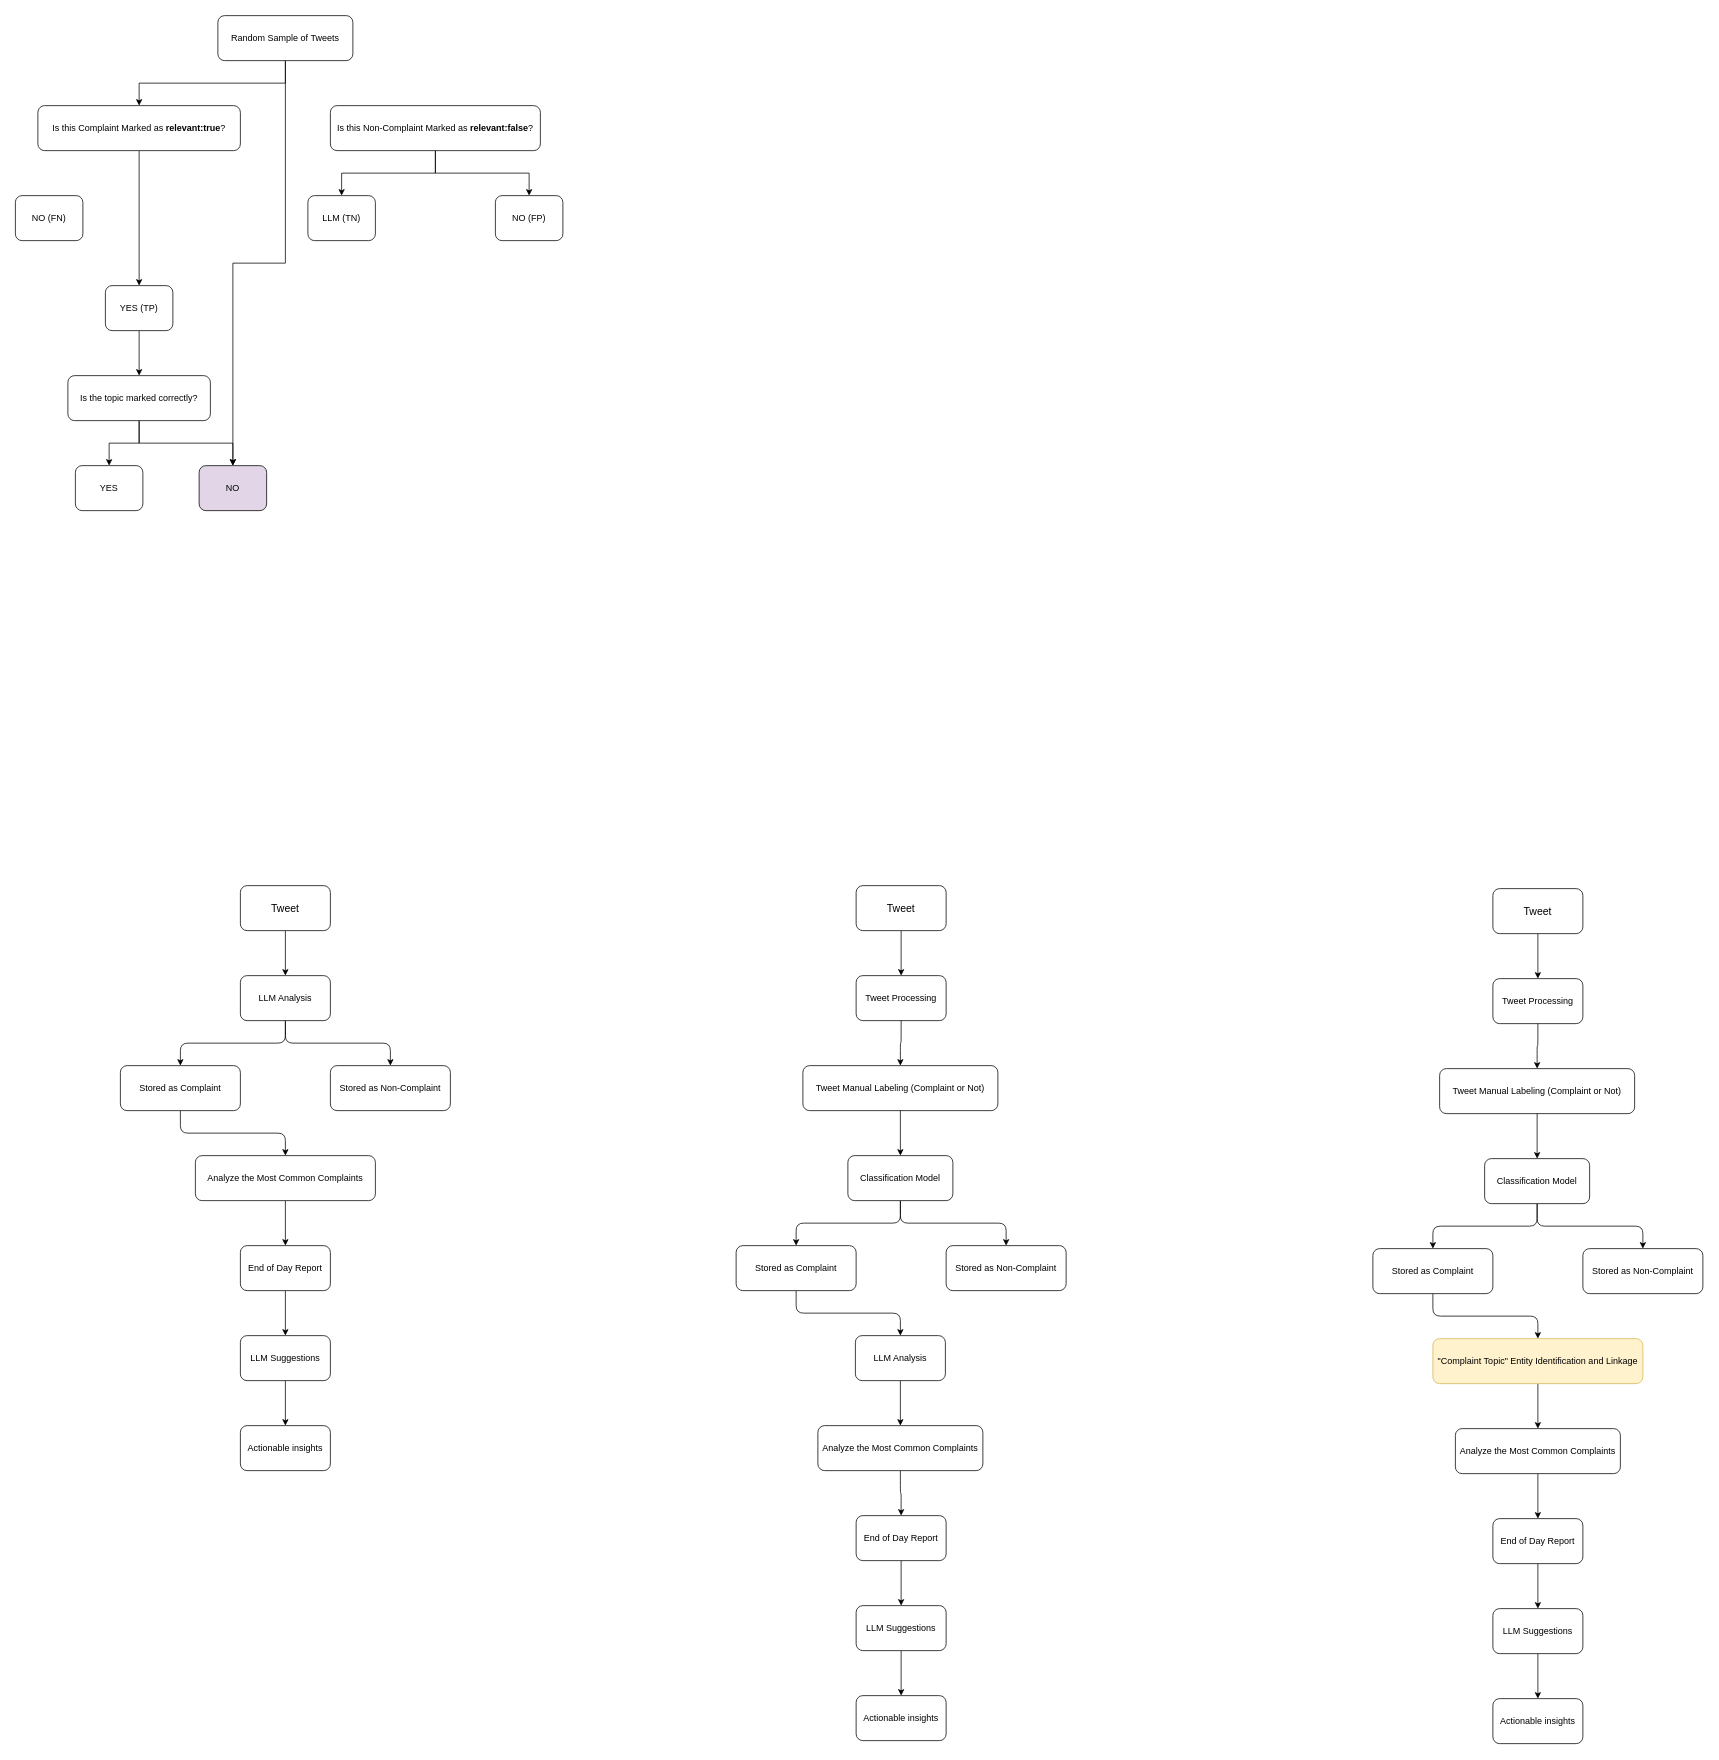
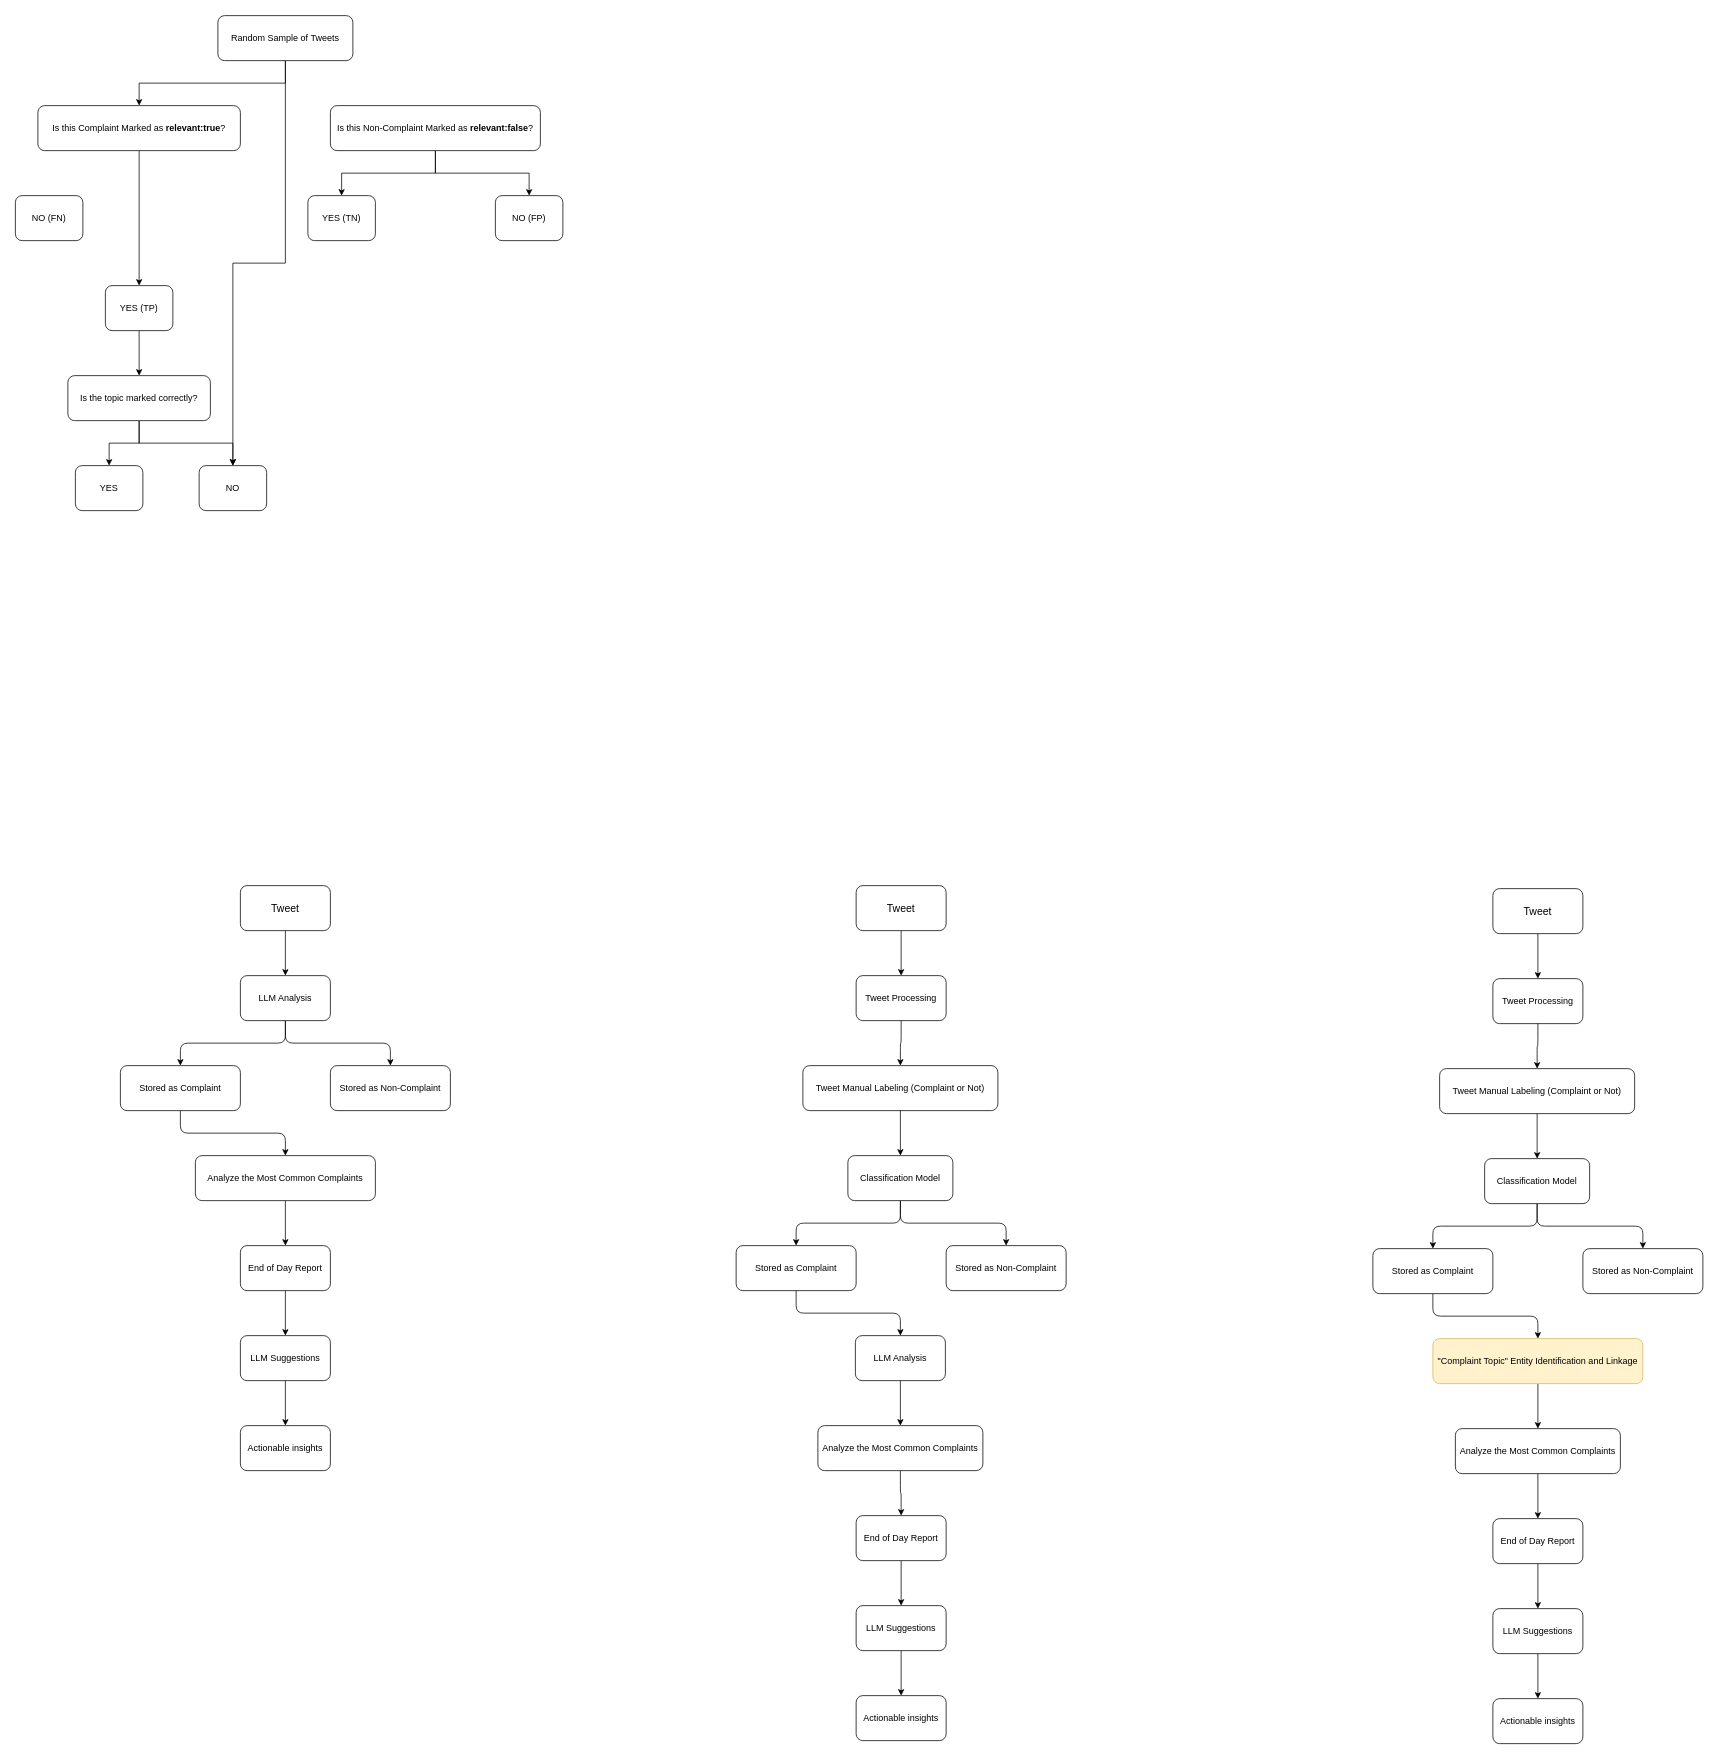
- <mxCell id="70" value="LLM (TN)" style="rounded=1;whiteSpace=wrap;html=1;labelBackgroundColor=none;" parent="1" vertex="1"><mxGeometry x="410" y="260" width="90" height="60" as="geometry" /></mxCell>
+ <mxCell id="70" value="YES (TN)" style="rounded=1;whiteSpace=wrap;html=1;labelBackgroundColor=none;" parent="1" vertex="1"><mxGeometry x="410" y="260" width="90" height="60" as="geometry" /></mxCell>
- <mxCell id="76" value="NO" style="rounded=1;whiteSpace=wrap;html=1;labelBackgroundColor=none;fillColor=#e1d5e7;" parent="1" vertex="1"><mxGeometry x="265" y="620" width="90" height="60" as="geometry" /></mxCell>
+ <mxCell id="76" value="NO" style="rounded=1;whiteSpace=wrap;html=1;labelBackgroundColor=none;" parent="1" vertex="1"><mxGeometry x="265" y="620" width="90" height="60" as="geometry" /></mxCell>
